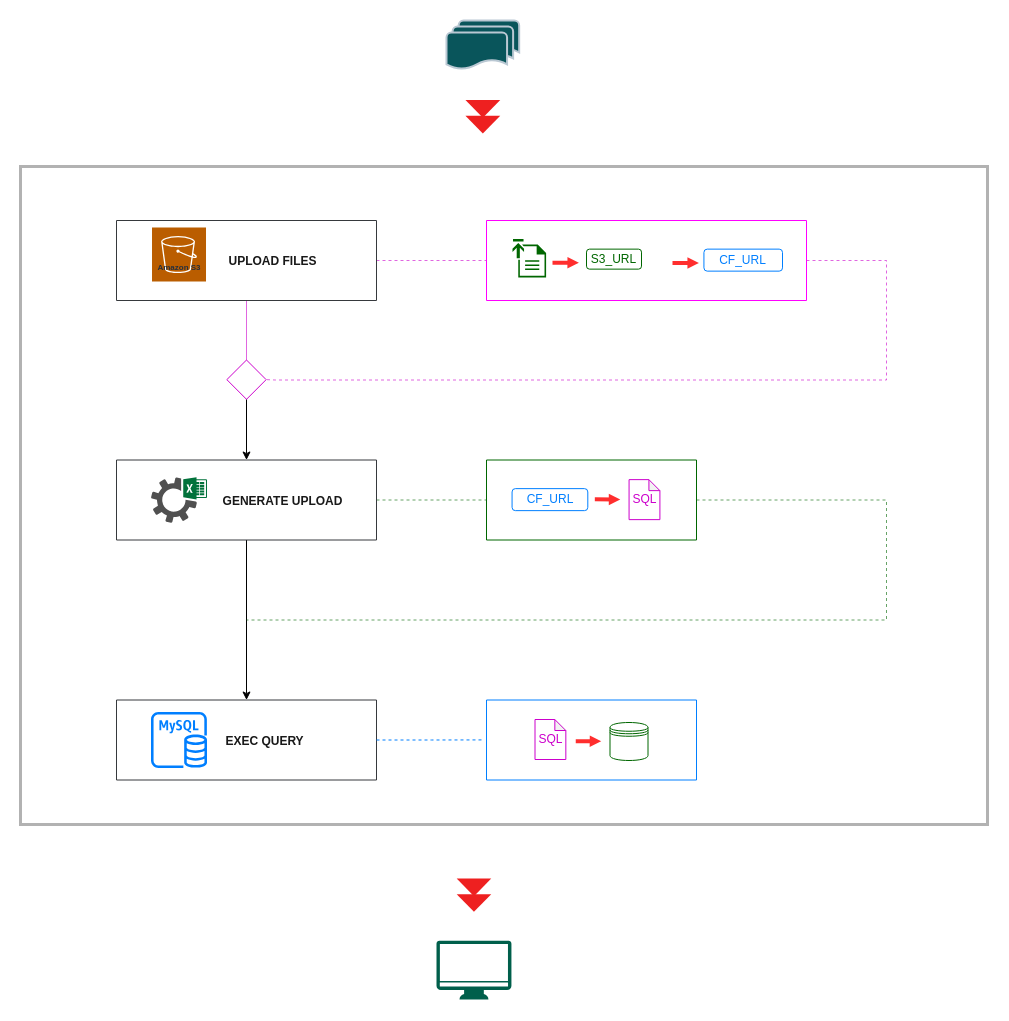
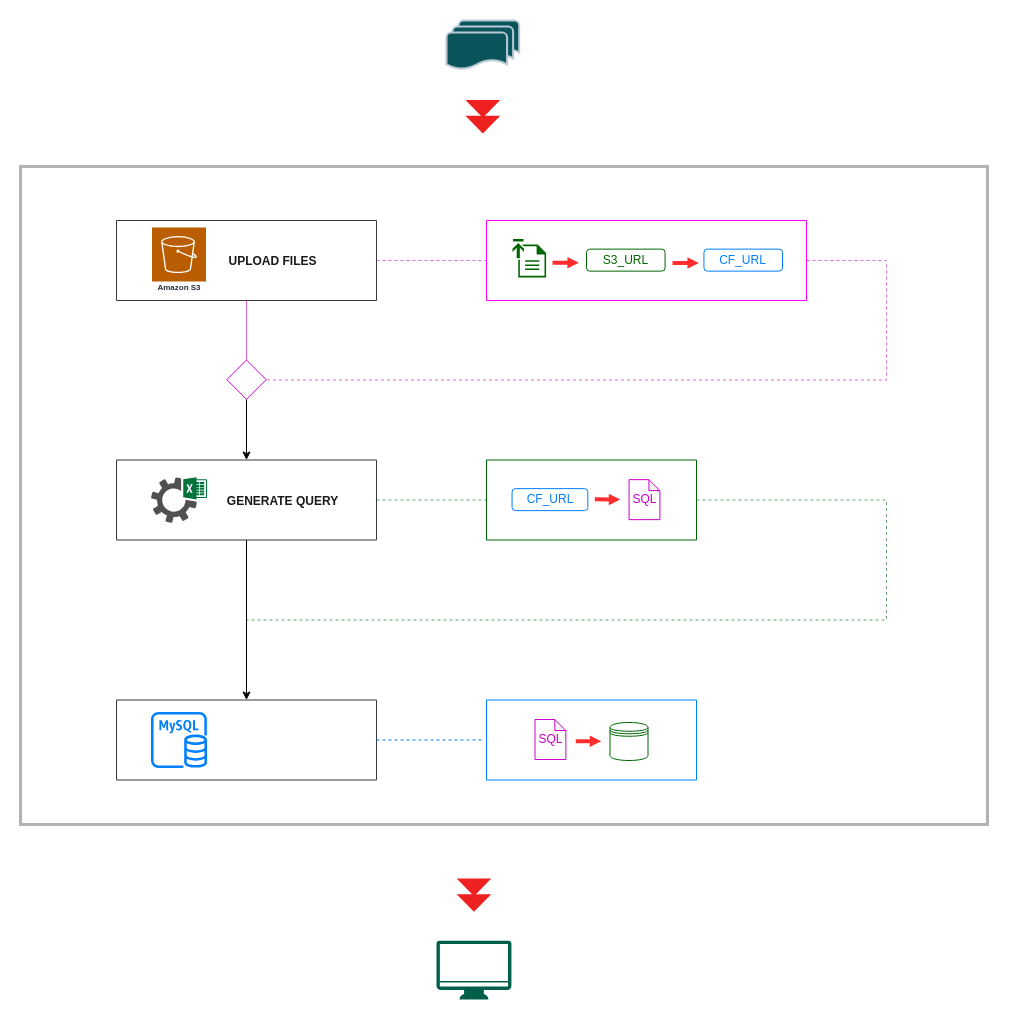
- <mxCell id="8" value="&lt;font style=&quot;font-size: 8px;&quot;&gt;Amazon S3&lt;/font&gt;" style="sketch=0;outlineConnect=0;fontColor=#232F3E;gradientColor=none;strokeColor=#ffffff;fillColor=#BA5D00;dashed=0;verticalLabelPosition=middle;verticalAlign=bottom;align=center;html=1;whiteSpace=wrap;fontSize=10;fontStyle=1;spacing=3;shape=mxgraph.aws4.productIcon;prIcon=mxgraph.aws4.s3;" vertex="1" parent="6"><mxGeometry x="34.51" y="6" width="56" height="50" as="geometry" /></mxCell>
+ <mxCell id="8" value="&lt;font style=&quot;font-size: 8px;&quot;&gt;Amazon S3&lt;/font&gt;" style="sketch=0;outlineConnect=0;fontColor=#232F3E;gradientColor=none;strokeColor=#ffffff;fillColor=#BA5D00;dashed=0;verticalLabelPosition=middle;verticalAlign=bottom;align=center;html=1;whiteSpace=wrap;fontSize=10;fontStyle=1;spacing=3;shape=mxgraph.aws4.productIcon;prIcon=mxgraph.aws4.s3;" vertex="1" parent="6"><mxGeometry x="34.51" y="6" width="56" height="70" as="geometry" /></mxCell>
- <mxCell id="20" value="&lt;font color=&quot;#006600&quot;&gt;S3_URL&lt;/font&gt;" style="rounded=1;whiteSpace=wrap;html=1;strokeColor=#006600;fontColor=#EEEEEE;fillColor=none;" vertex="1" parent="19"><mxGeometry x="74.0" y="10.246" width="55" height="20" as="geometry" /></mxCell>
+ <mxCell id="20" value="&lt;font color=&quot;#006600&quot;&gt;S3_URL&lt;/font&gt;" style="rounded=1;whiteSpace=wrap;html=1;strokeColor=#006600;fontColor=#EEEEEE;fillColor=none;" vertex="1" parent="19"><mxGeometry x="74.0" y="10.246" width="78.571" height="22" as="geometry" /></mxCell>
- <mxCell id="12" value="&lt;p style=&quot;line-height: 100%;&quot;&gt;&lt;font color=&quot;#191919&quot;&gt;&lt;b&gt;GENERATE UPLOAD&lt;/b&gt;&lt;/font&gt;&lt;/p&gt;" style="text;html=1;align=center;verticalAlign=middle;resizable=0;points=[];autosize=1;strokeColor=none;fillColor=none;fontColor=#EEEEEE;" vertex="1" parent="11"><mxGeometry x="100.51" y="15" width="130" height="50" as="geometry" /></mxCell>
+ <mxCell id="12" value="&lt;p style=&quot;line-height: 100%;&quot;&gt;&lt;font color=&quot;#191919&quot;&gt;&lt;b&gt;GENERATE QUERY&lt;/b&gt;&lt;/font&gt;&lt;/p&gt;" style="text;html=1;align=center;verticalAlign=middle;resizable=0;points=[];autosize=1;strokeColor=none;fillColor=none;fontColor=#EEEEEE;" vertex="1" parent="11"><mxGeometry x="100.51" y="15" width="130" height="50" as="geometry" /></mxCell>
- <mxCell id="15" value="&lt;p style=&quot;line-height: 100%;&quot;&gt;&lt;font color=&quot;#191919&quot;&gt;&lt;b&gt;EXEC QUERY&lt;/b&gt;&lt;/font&gt;&lt;/p&gt;" style="text;html=1;align=center;verticalAlign=middle;resizable=0;points=[];autosize=1;strokeColor=none;fillColor=none;fontColor=#EEEEEE;" vertex="1" parent="14"><mxGeometry x="97.51" y="15" width="100" height="50" as="geometry" /></mxCell>
